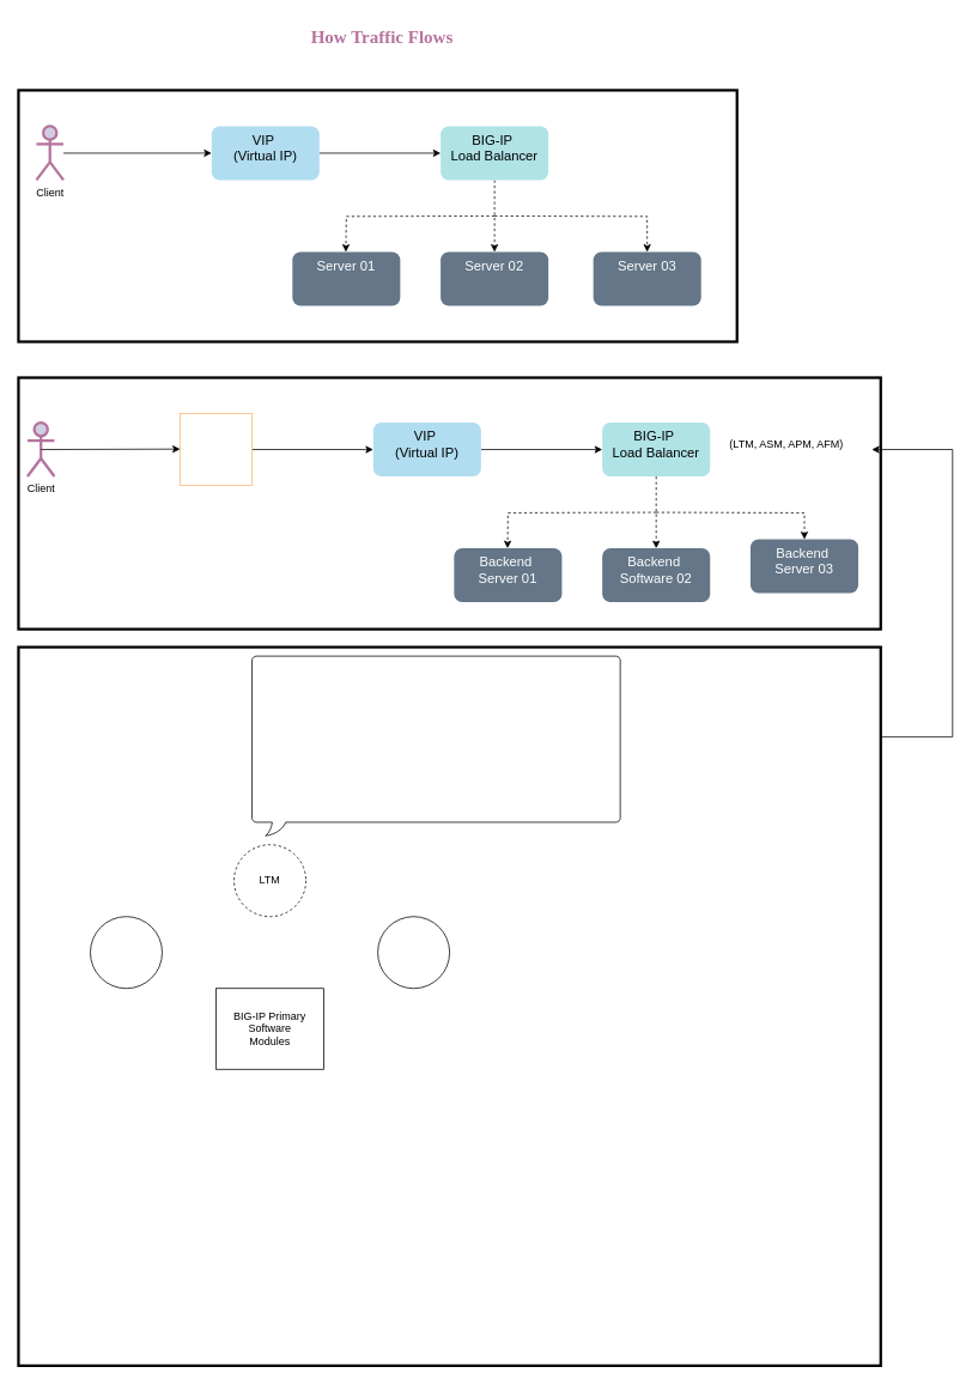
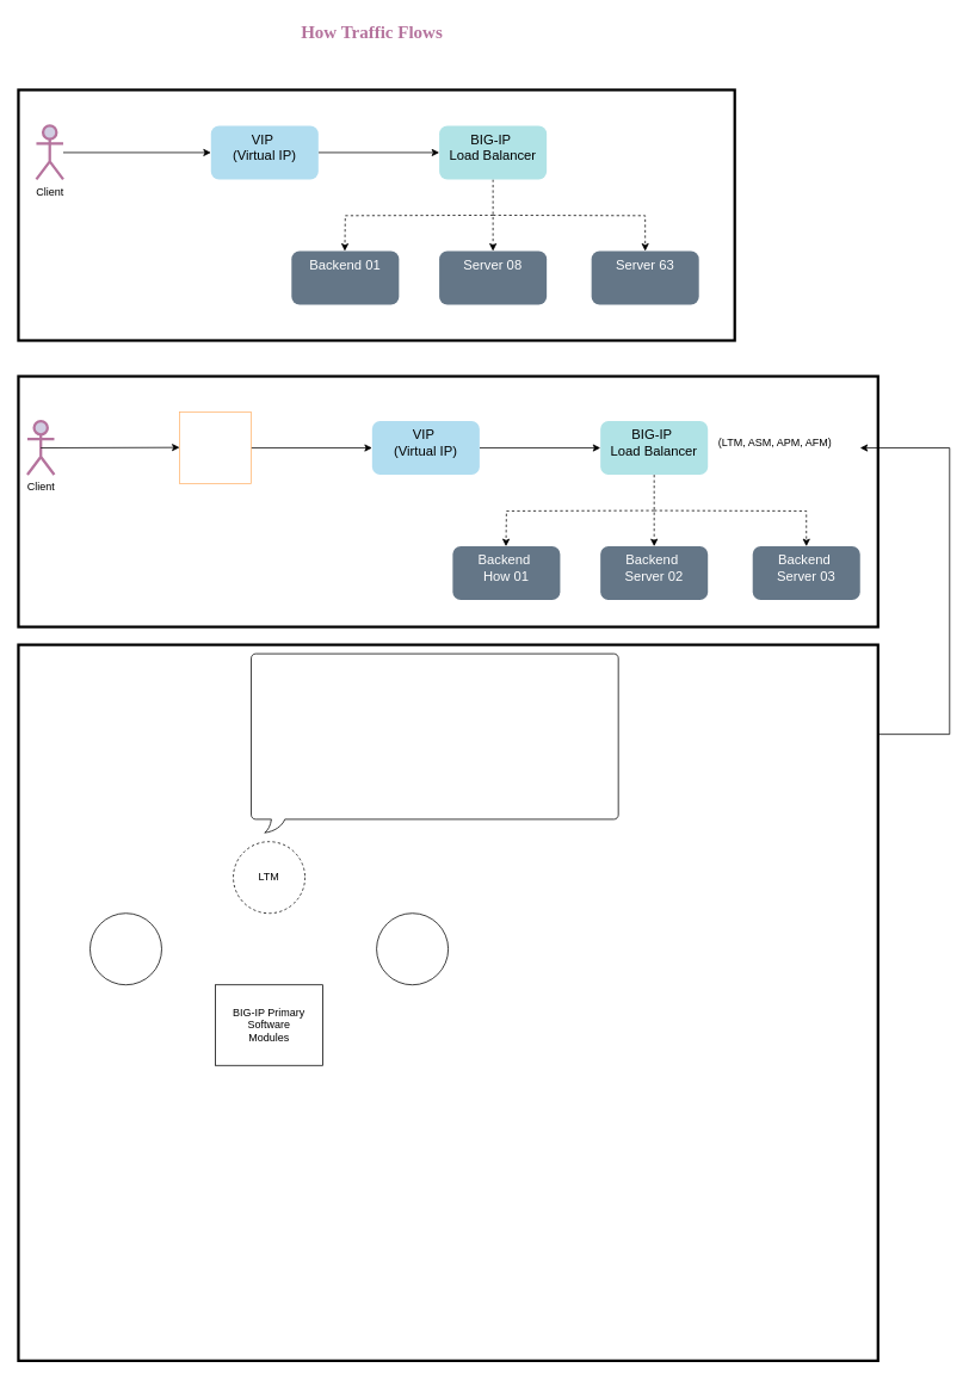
- <mxCell id="2" value="&lt;b&gt;&lt;font color=&quot;#b5739d&quot; face=&quot;Verdana&quot; style=&quot;font-size: 20px;&quot;&gt;How Traffic Flows&lt;/font&gt;&lt;/b&gt;" style="text;html=1;align=center;verticalAlign=middle;whiteSpace=wrap;rounded=0;" vertex="1" parent="1"><mxGeometry x="220" y="20" width="410" height="40" as="geometry" /></mxCell>
+ <mxCell id="2" value="&lt;b&gt;&lt;font color=&quot;#b5739d&quot; face=&quot;Verdana&quot; style=&quot;font-size: 20px;&quot;&gt;How Traffic Flows&lt;/font&gt;&lt;/b&gt;" style="text;html=1;align=center;verticalAlign=middle;whiteSpace=wrap;rounded=0;" vertex="1" parent="1"><mxGeometry x="210" y="15" width="410" height="40" as="geometry" /></mxCell>
- <mxCell id="24" value="&lt;font style=&quot;font-size: 15px;&quot;&gt;Server 01&lt;/font&gt;" style="whiteSpace=wrap;html=1;verticalAlign=top;fillColor=#647687;strokeColor=none;rounded=1;fontColor=#ffffff;" vertex="1" parent="16"><mxGeometry x="305" y="180" width="120" height="60" as="geometry" /></mxCell>
+ <mxCell id="24" value="&lt;font style=&quot;font-size: 15px;&quot;&gt;Backend 01&lt;/font&gt;" style="whiteSpace=wrap;html=1;verticalAlign=top;fillColor=#647687;strokeColor=none;rounded=1;fontColor=#ffffff;" vertex="1" parent="16"><mxGeometry x="305" y="180" width="120" height="60" as="geometry" /></mxCell>
- <mxCell id="23" value="&lt;font style=&quot;font-size: 15px;&quot;&gt;Server 02&lt;/font&gt;" style="whiteSpace=wrap;html=1;verticalAlign=top;fillColor=#647687;strokeColor=none;rounded=1;fontColor=#ffffff;" vertex="1" parent="16"><mxGeometry x="470" y="180" width="120" height="60" as="geometry" /></mxCell>
+ <mxCell id="23" value="&lt;font style=&quot;font-size: 15px;&quot;&gt;Server 08&lt;/font&gt;" style="whiteSpace=wrap;html=1;verticalAlign=top;fillColor=#647687;strokeColor=none;rounded=1;fontColor=#ffffff;" vertex="1" parent="16"><mxGeometry x="470" y="180" width="120" height="60" as="geometry" /></mxCell>
- <mxCell id="25" value="&lt;font style=&quot;font-size: 15px;&quot;&gt;Server 03&lt;/font&gt;" style="whiteSpace=wrap;html=1;verticalAlign=top;fillColor=#647687;strokeColor=none;rounded=1;fontColor=#ffffff;" vertex="1" parent="16"><mxGeometry x="640" y="180" width="120" height="60" as="geometry" /></mxCell>
+ <mxCell id="25" value="&lt;font style=&quot;font-size: 15px;&quot;&gt;Server 63&lt;/font&gt;" style="whiteSpace=wrap;html=1;verticalAlign=top;fillColor=#647687;strokeColor=none;rounded=1;fontColor=#ffffff;" vertex="1" parent="16"><mxGeometry x="640" y="180" width="120" height="60" as="geometry" /></mxCell>
- <mxCell id="30" value="(LTM, ASM, APM, AFM)" style="text;whiteSpace=wrap;html=1;" vertex="1" parent="1"><mxGeometry x="810" y="480" width="160" height="40" as="geometry" /></mxCell>
+ <mxCell id="30" value="(LTM, ASM, APM, AFM)" style="text;whiteSpace=wrap;html=1;" vertex="1" parent="1"><mxGeometry x="800" y="480" width="160" height="40" as="geometry" /></mxCell>
- <mxCell id="10" value="&lt;font style=&quot;&quot;&gt;&lt;span style=&quot;font-size: 15px;&quot;&gt;Backend&amp;nbsp;&lt;/span&gt;&lt;/font&gt;&lt;div&gt;&lt;font style=&quot;&quot;&gt;&lt;span style=&quot;font-size: 15px;&quot;&gt;Server 03&lt;/span&gt;&lt;/font&gt;&lt;/div&gt;" style="whiteSpace=wrap;html=1;verticalAlign=top;fillColor=#647687;strokeColor=none;rounded=1;fontColor=#ffffff;" vertex="1" parent="1"><mxGeometry x="835" y="600" width="120" height="60" as="geometry" /></mxCell>
+ <mxCell id="10" value="&lt;font style=&quot;&quot;&gt;&lt;span style=&quot;font-size: 15px;&quot;&gt;Backend&amp;nbsp;&lt;/span&gt;&lt;/font&gt;&lt;div&gt;&lt;font style=&quot;&quot;&gt;&lt;span style=&quot;font-size: 15px;&quot;&gt;Server 03&lt;/span&gt;&lt;/font&gt;&lt;/div&gt;" style="whiteSpace=wrap;html=1;verticalAlign=top;fillColor=#647687;strokeColor=none;rounded=1;fontColor=#ffffff;" vertex="1" parent="1"><mxGeometry x="840" y="610" width="120" height="60" as="geometry" /></mxCell>
- <mxCell id="9" value="&lt;font style=&quot;font-size: 15px;&quot;&gt;Backend&amp;nbsp;&lt;/font&gt;&lt;div&gt;&lt;font style=&quot;font-size: 15px;&quot;&gt;Server 01&lt;/font&gt;&lt;/div&gt;" style="whiteSpace=wrap;html=1;verticalAlign=top;fillColor=#647687;strokeColor=none;rounded=1;fontColor=#ffffff;" vertex="1" parent="1"><mxGeometry x="505" y="610" width="120" height="60" as="geometry" /></mxCell>
+ <mxCell id="9" value="&lt;font style=&quot;font-size: 15px;&quot;&gt;Backend&amp;nbsp;&lt;/font&gt;&lt;div&gt;&lt;font style=&quot;font-size: 15px;&quot;&gt;How 01&lt;/font&gt;&lt;/div&gt;" style="whiteSpace=wrap;html=1;verticalAlign=top;fillColor=#647687;strokeColor=none;rounded=1;fontColor=#ffffff;" vertex="1" parent="1"><mxGeometry x="505" y="610" width="120" height="60" as="geometry" /></mxCell>
- <mxCell id="8" value="&lt;font style=&quot;&quot;&gt;&lt;span style=&quot;font-size: 15px;&quot;&gt;Backend&amp;nbsp;&lt;/span&gt;&lt;/font&gt;&lt;div&gt;&lt;font style=&quot;&quot;&gt;&lt;span style=&quot;font-size: 15px;&quot;&gt;Software 02&lt;/span&gt;&lt;/font&gt;&lt;/div&gt;" style="whiteSpace=wrap;html=1;verticalAlign=top;fillColor=#647687;strokeColor=none;rounded=1;fontColor=#ffffff;" vertex="1" parent="1"><mxGeometry x="670" y="610" width="120" height="60" as="geometry" /></mxCell>
+ <mxCell id="8" value="&lt;font style=&quot;&quot;&gt;&lt;span style=&quot;font-size: 15px;&quot;&gt;Backend&amp;nbsp;&lt;/span&gt;&lt;/font&gt;&lt;div&gt;&lt;font style=&quot;&quot;&gt;&lt;span style=&quot;font-size: 15px;&quot;&gt;Server 02&lt;/span&gt;&lt;/font&gt;&lt;/div&gt;" style="whiteSpace=wrap;html=1;verticalAlign=top;fillColor=#647687;strokeColor=none;rounded=1;fontColor=#ffffff;" vertex="1" parent="1"><mxGeometry x="670" y="610" width="120" height="60" as="geometry" /></mxCell>
